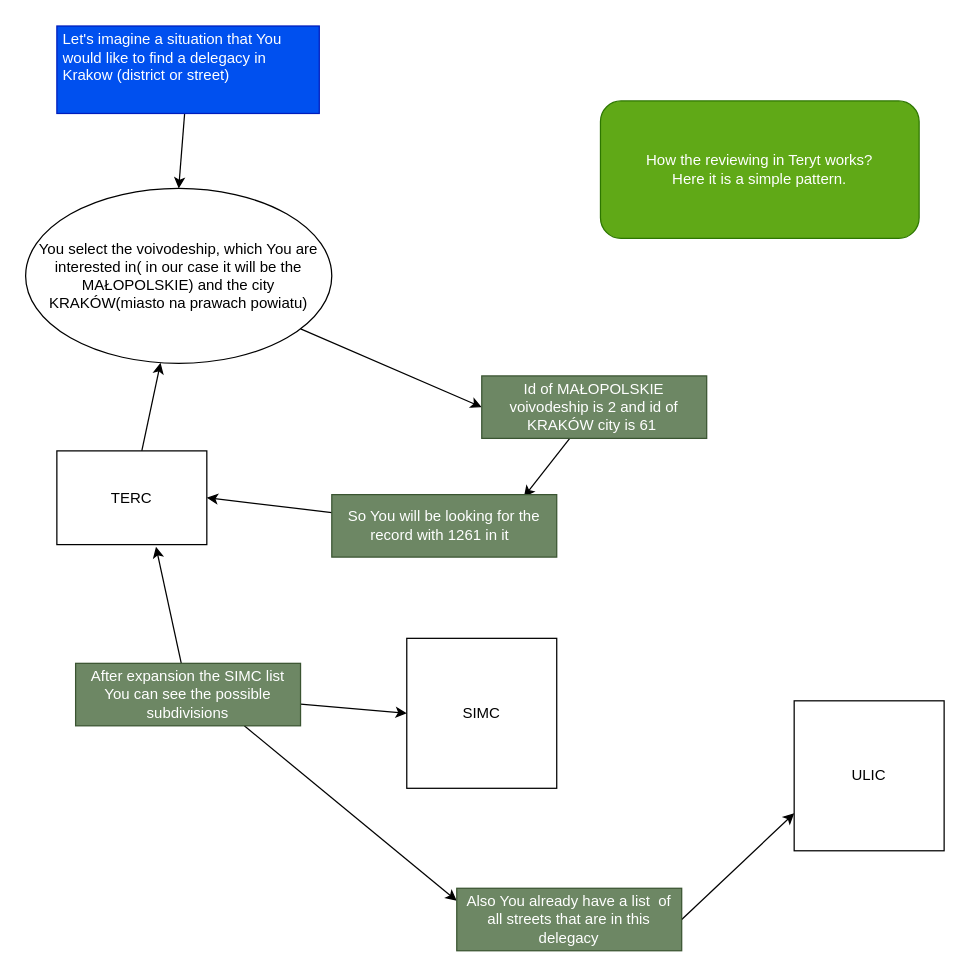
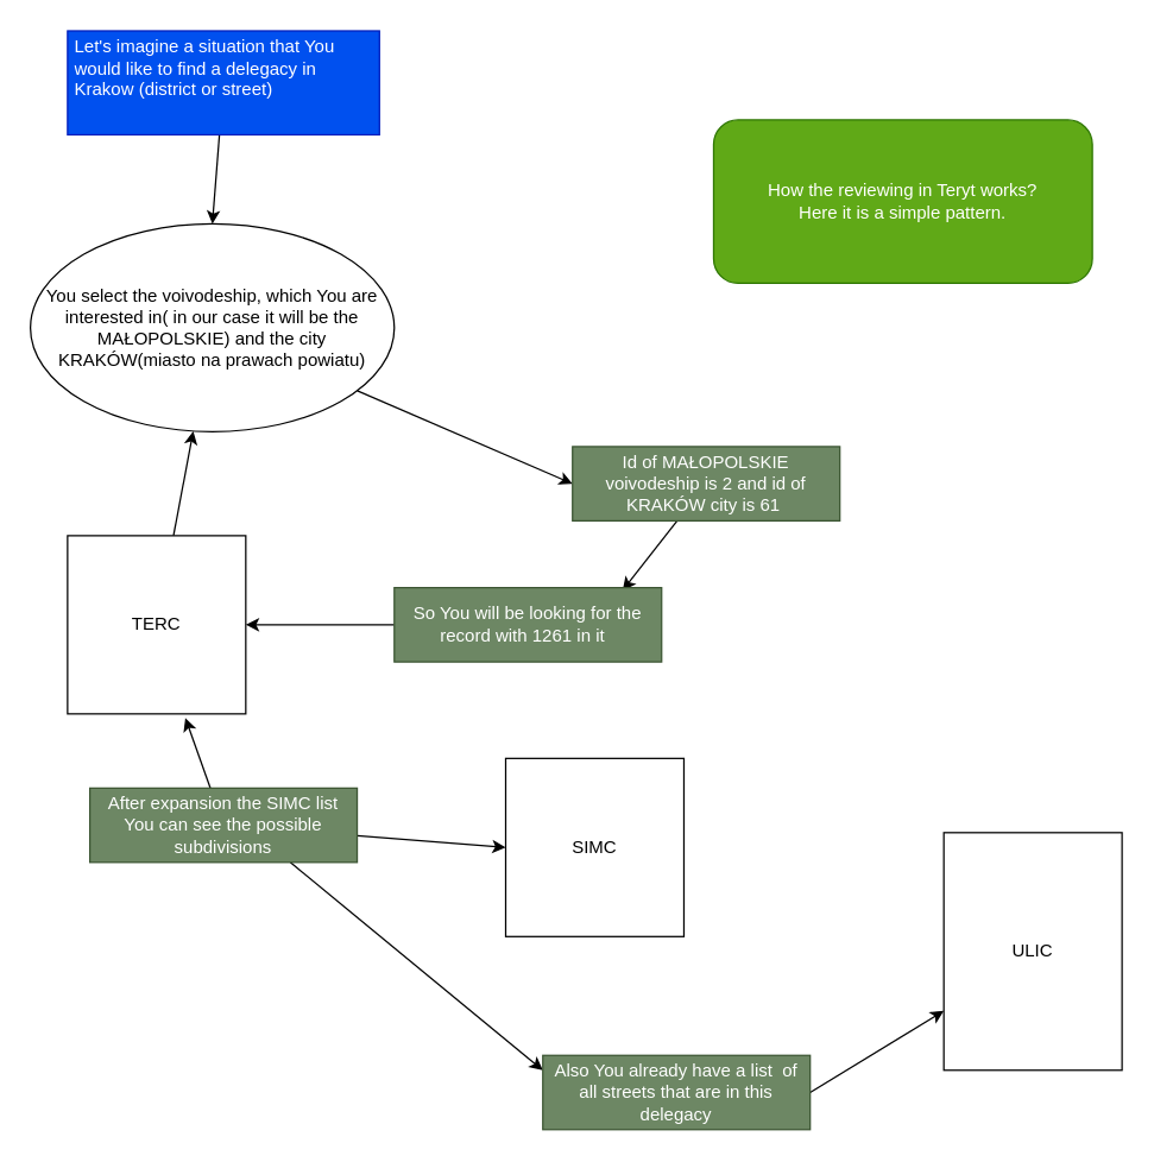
- <mxCell id="3" value="TERC" style="whiteSpace=wrap;html=1;aspect=fixed;" vertex="1" parent="1"><mxGeometry x="45" y="360" width="120" height="75" as="geometry" /></mxCell>
+ <mxCell id="3" value="TERC" style="whiteSpace=wrap;html=1;aspect=fixed;" vertex="1" parent="1"><mxGeometry x="45" y="360" width="120" height="120" as="geometry" /></mxCell>
- <mxCell id="4" value="SIMC" style="whiteSpace=wrap;html=1;aspect=fixed;" vertex="1" parent="1"><mxGeometry x="325" y="510" width="120" height="120" as="geometry" /></mxCell>
+ <mxCell id="4" value="SIMC" style="whiteSpace=wrap;html=1;aspect=fixed;" vertex="1" parent="1"><mxGeometry x="340" y="510" width="120" height="120" as="geometry" /></mxCell>
- <mxCell id="5" value="ULIC" style="whiteSpace=wrap;html=1;aspect=fixed;" vertex="1" parent="1"><mxGeometry x="635" y="560" width="120" height="120" as="geometry" /></mxCell>
+ <mxCell id="5" value="ULIC" style="whiteSpace=wrap;html=1;aspect=fixed;" vertex="1" parent="1"><mxGeometry x="635" y="560" width="120" height="160" as="geometry" /></mxCell>
